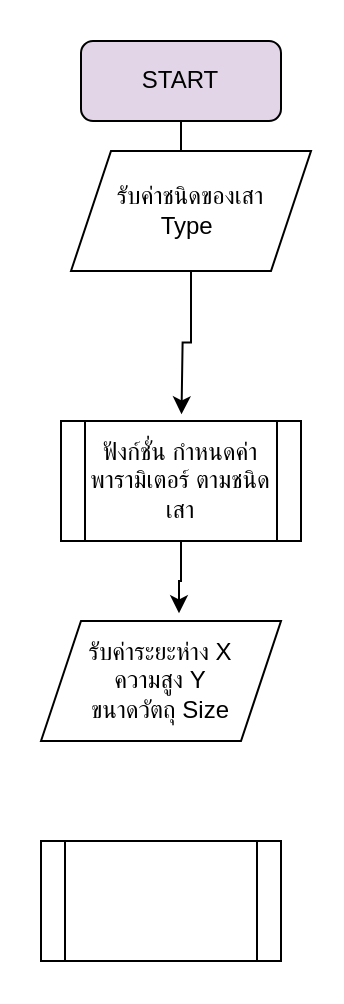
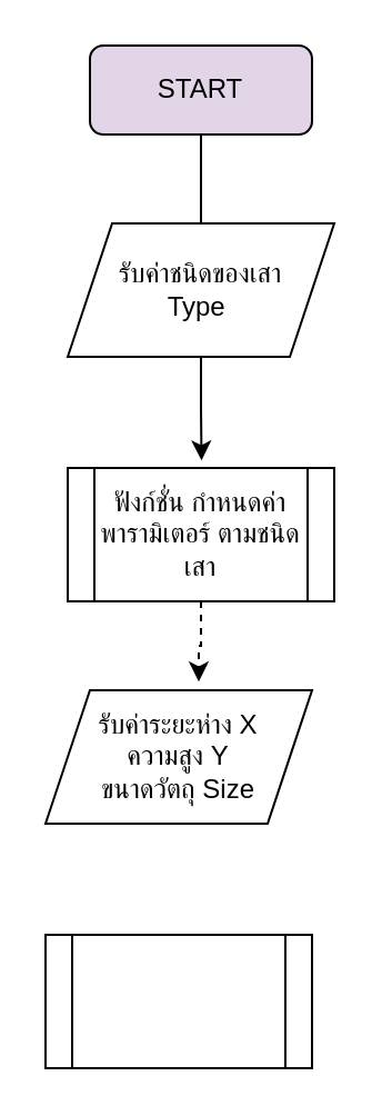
- <mxCell id="5" value="รับค่าชนิดของเสา&lt;br&gt;Type&amp;nbsp;" style="shape=parallelogram;perimeter=parallelogramPerimeter;whiteSpace=wrap;html=1;fixedSize=1;" vertex="1" parent="1"><mxGeometry x="35" y="75" width="120" height="60" as="geometry" /></mxCell>
+ <mxCell id="5" value="รับค่าชนิดของเสา&lt;br&gt;Type&amp;nbsp;" style="shape=parallelogram;perimeter=parallelogramPerimeter;whiteSpace=wrap;html=1;fixedSize=1;" vertex="1" parent="1"><mxGeometry x="30" y="100" width="120" height="60" as="geometry" /></mxCell>
- <mxCell id="6" style="edgeStyle=orthogonalEdgeStyle;rounded=0;orthogonalLoop=1;jettySize=auto;html=1;entryX=0.575;entryY=-0.064;entryDx=0;entryDy=0;entryPerimeter=0;" edge="1" parent="1" source="7" target="8"><mxGeometry relative="1" as="geometry" /></mxCell>
+ <mxCell id="6" style="edgeStyle=orthogonalEdgeStyle;rounded=0;orthogonalLoop=1;jettySize=auto;html=1;entryX=0.575;entryY=-0.064;entryDx=0;entryDy=0;entryPerimeter=0;dashed=1;" edge="1" parent="1" source="7" target="8"><mxGeometry relative="1" as="geometry" /></mxCell>
